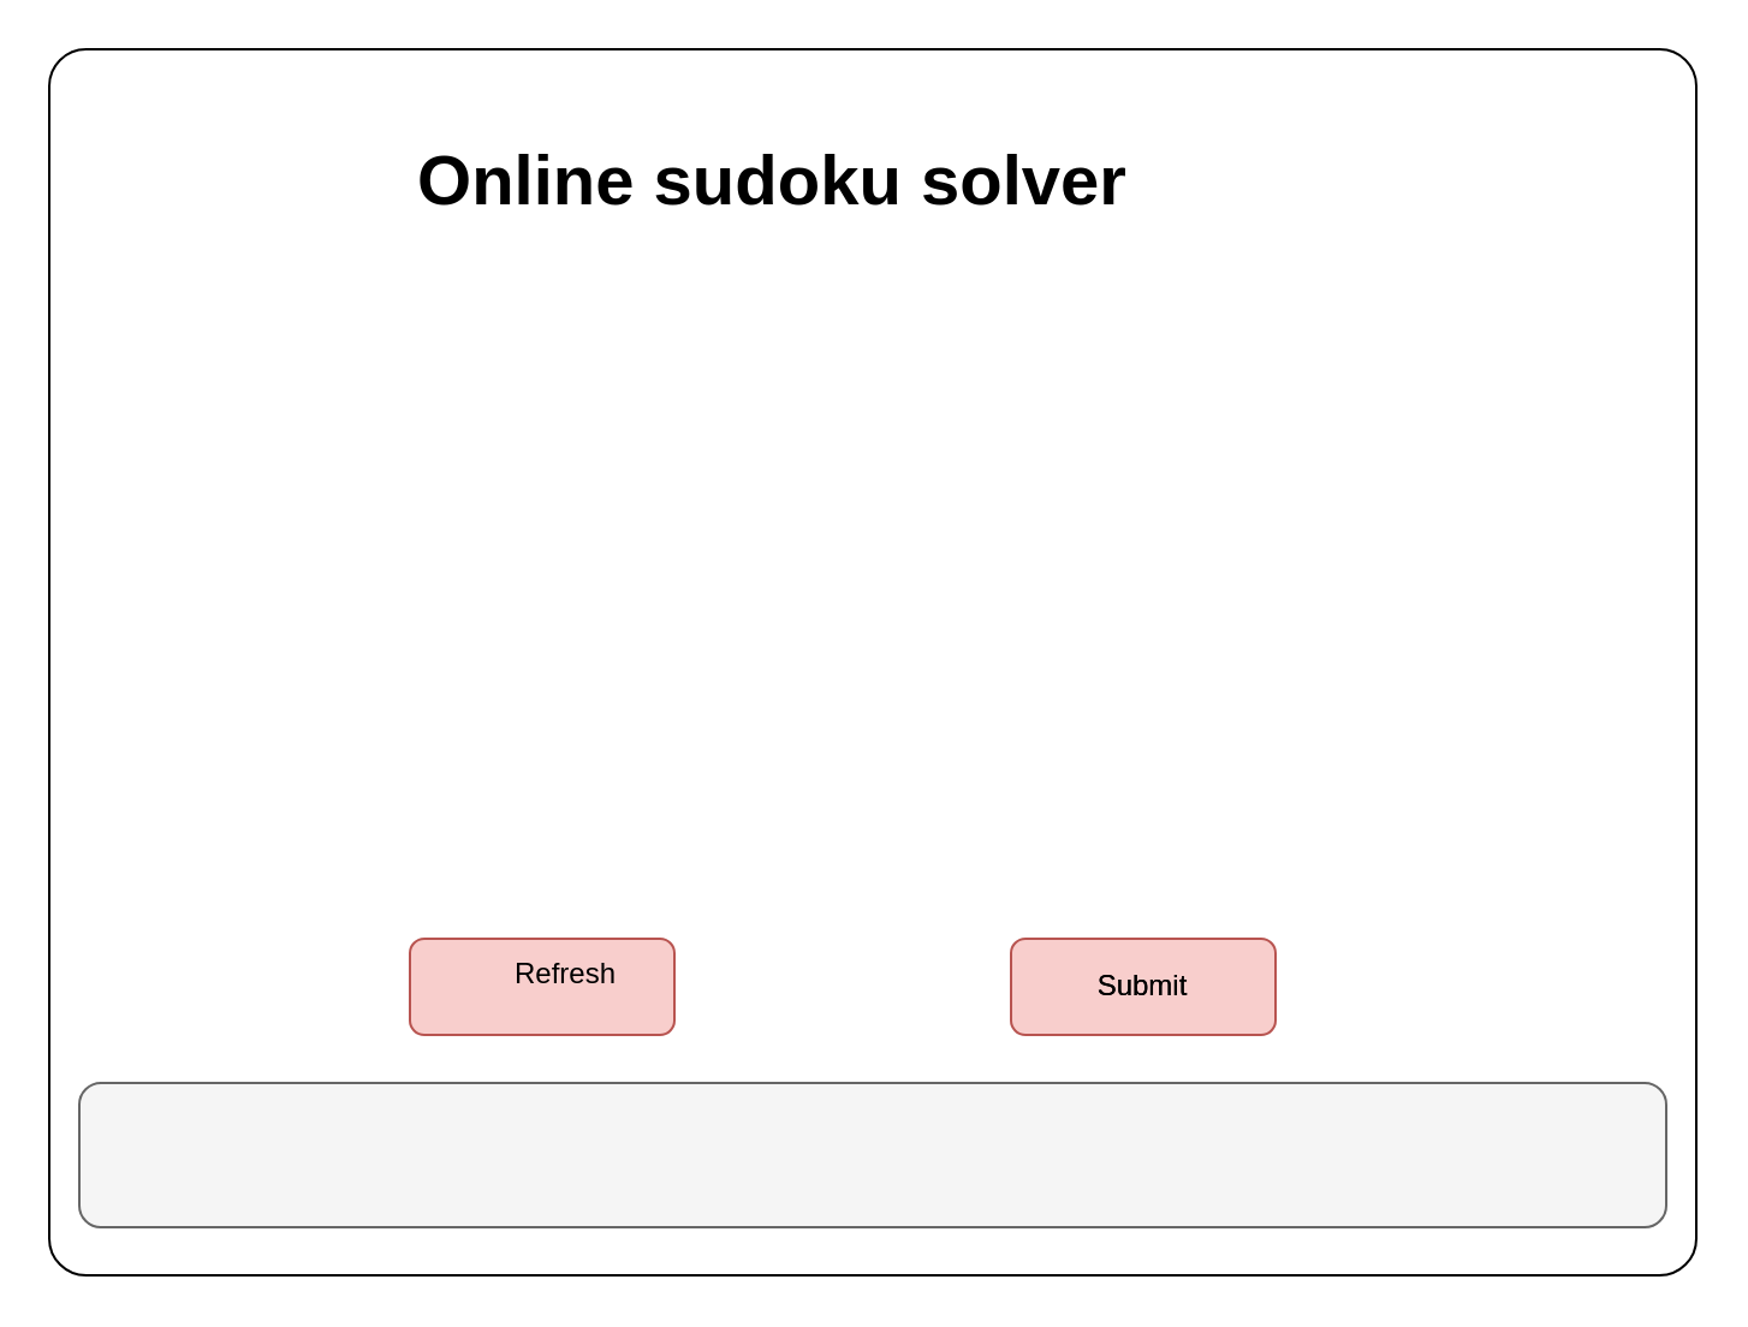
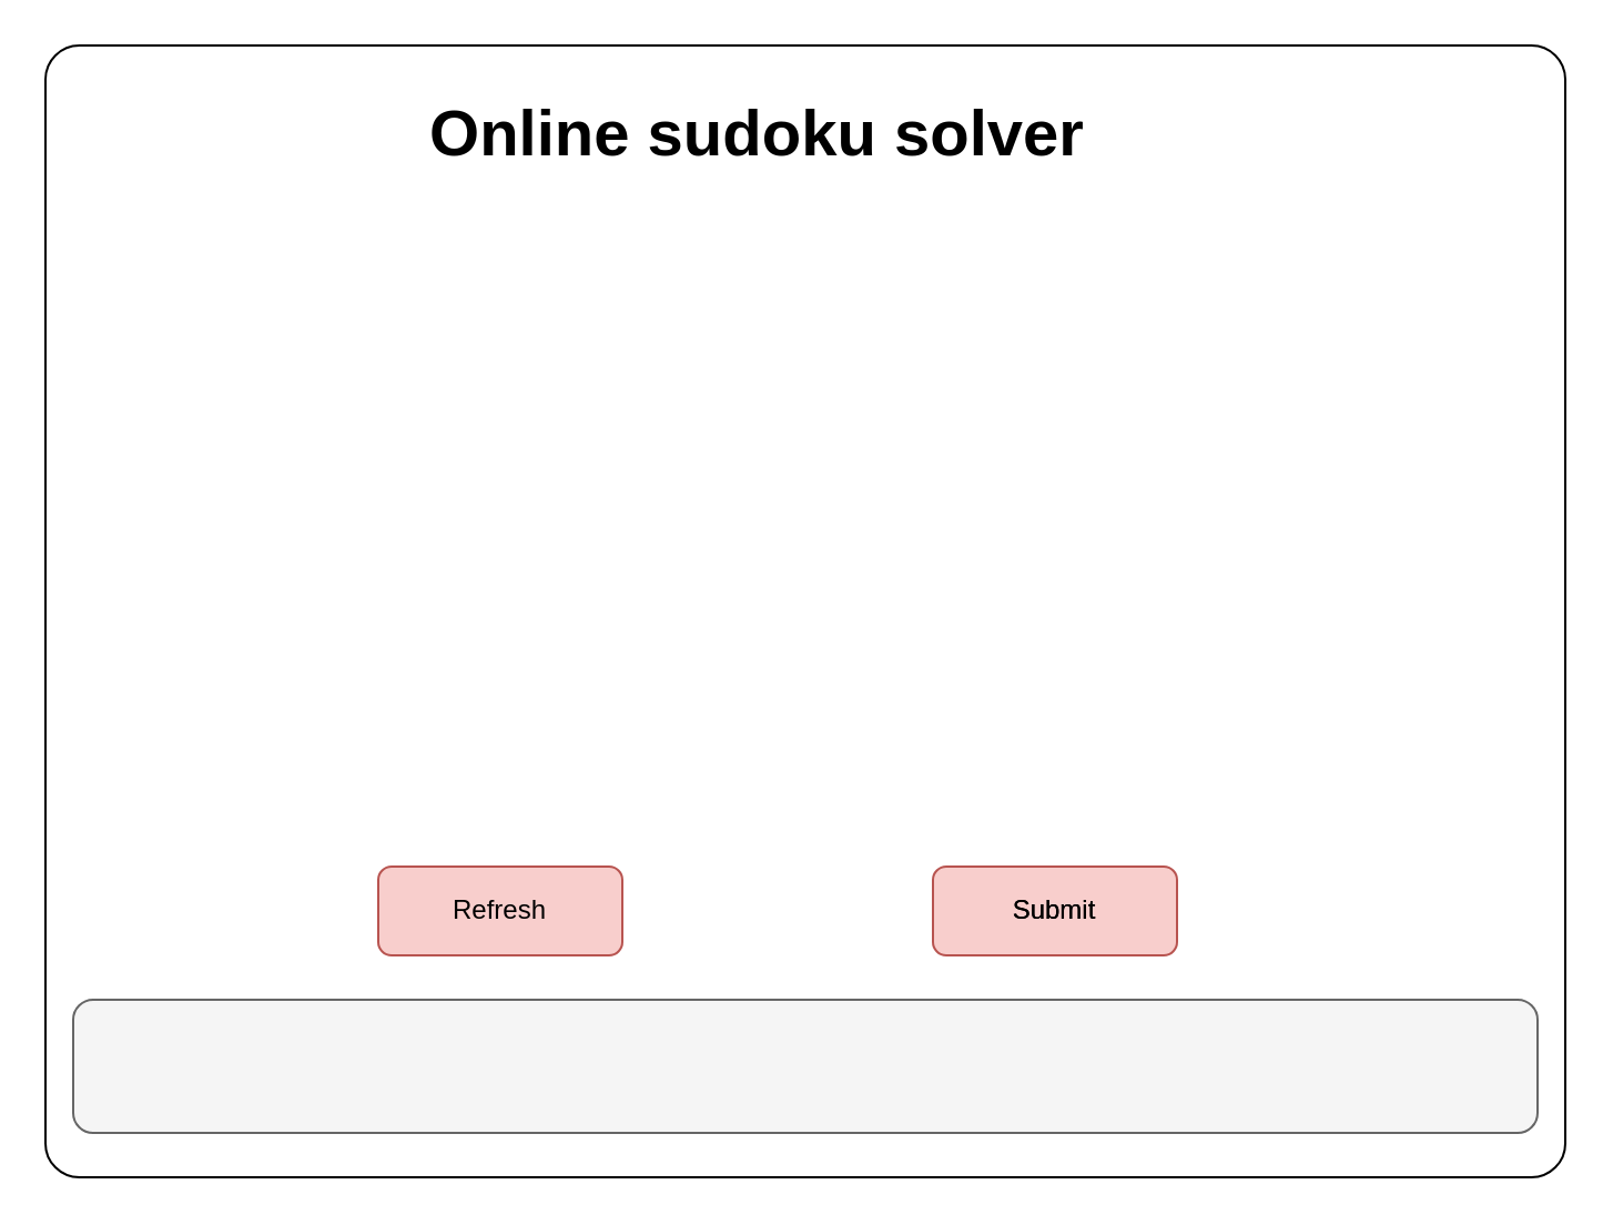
- <mxCell id="4" value="Online sudoku solver&amp;nbsp;" style="text;html=1;strokeColor=none;fillColor=none;align=center;verticalAlign=middle;whiteSpace=wrap;rounded=0;fontStyle=1;fontSize=29;" vertex="1" parent="1"><mxGeometry x="170" y="65" width="310" height="20" as="geometry" /></mxCell>
+ <mxCell id="4" value="Online sudoku solver&amp;nbsp;" style="text;html=1;strokeColor=none;fillColor=none;align=center;verticalAlign=middle;whiteSpace=wrap;rounded=0;fontStyle=1;fontSize=29;" vertex="1" parent="1"><mxGeometry x="190" y="50" width="310" height="20" as="geometry" /></mxCell>
- <mxCell id="9" value="Refresh" style="text;html=1;strokeColor=none;fillColor=none;align=center;verticalAlign=middle;whiteSpace=wrap;rounded=0;fontSize=12;" vertex="1" parent="1"><mxGeometry x="215" y="395" width="40" height="20" as="geometry" /></mxCell>
+ <mxCell id="9" value="Refresh" style="text;html=1;strokeColor=none;fillColor=none;align=center;verticalAlign=middle;whiteSpace=wrap;rounded=0;fontSize=12;" vertex="1" parent="1"><mxGeometry x="205" y="400" width="40" height="20" as="geometry" /></mxCell>
